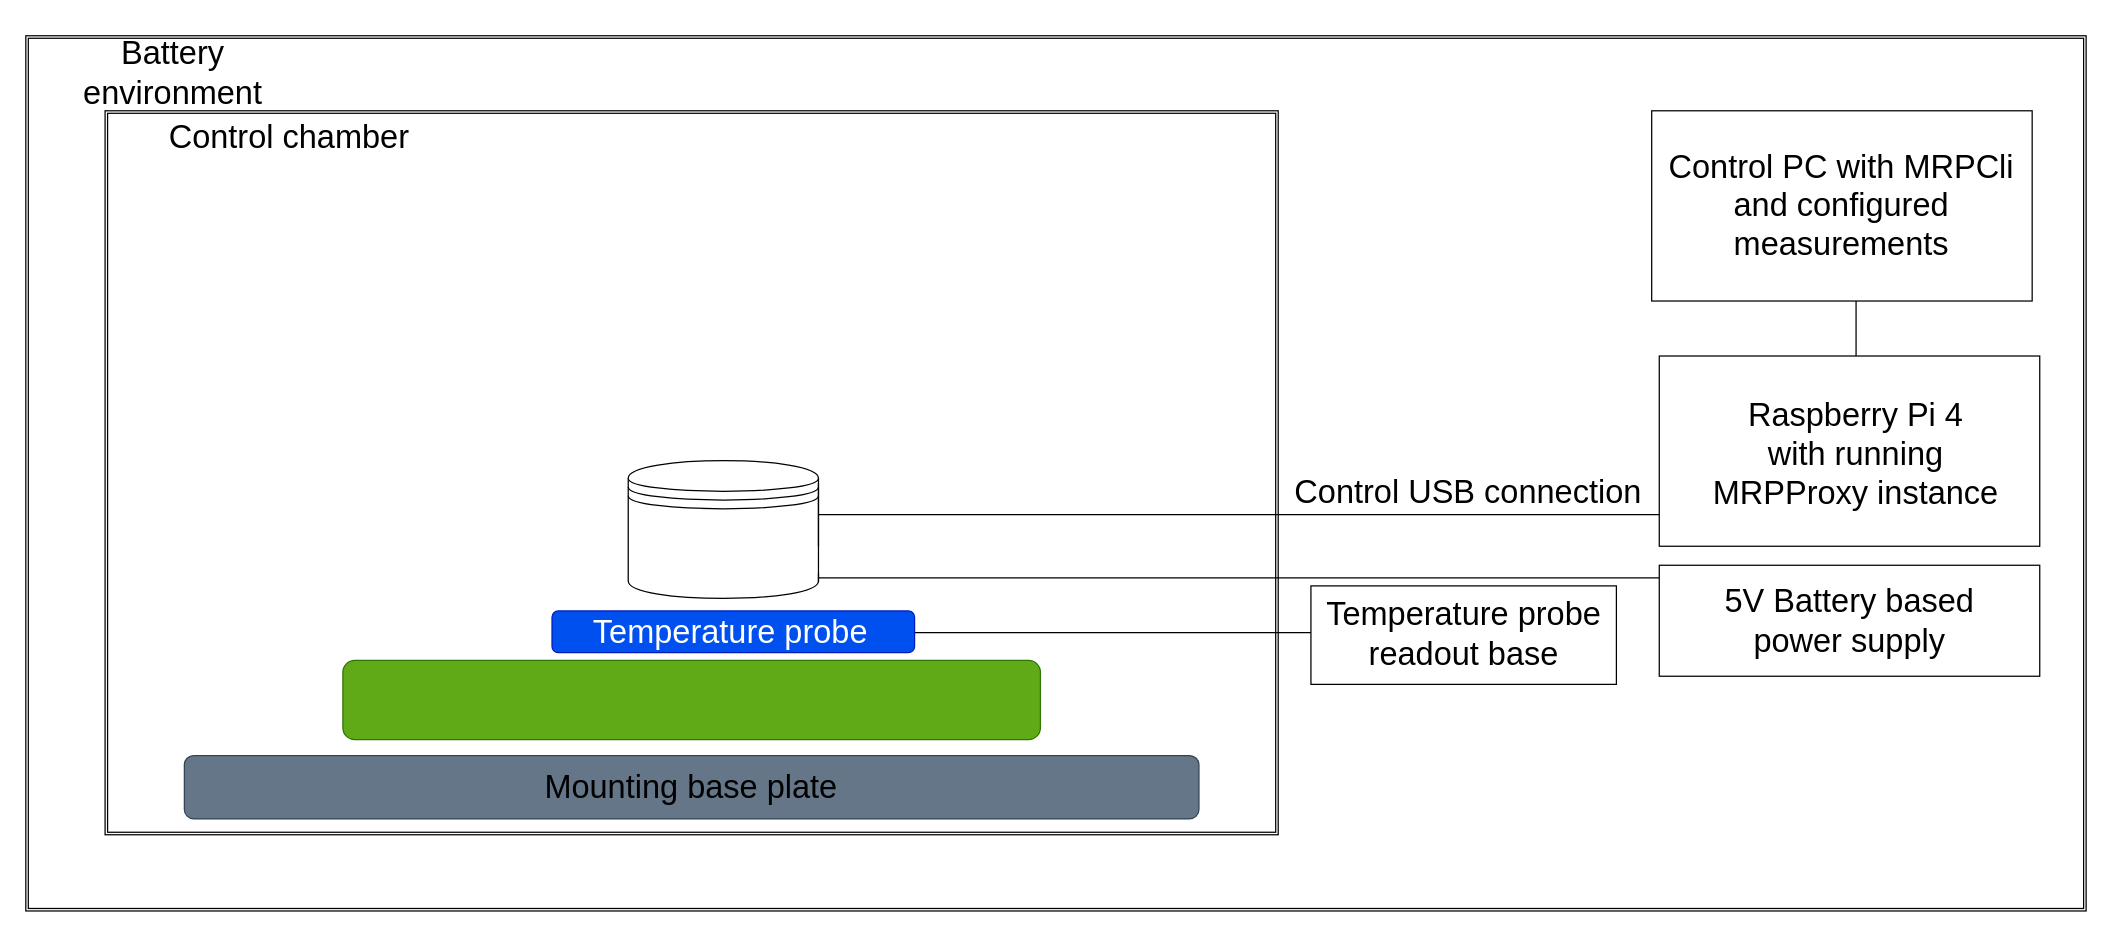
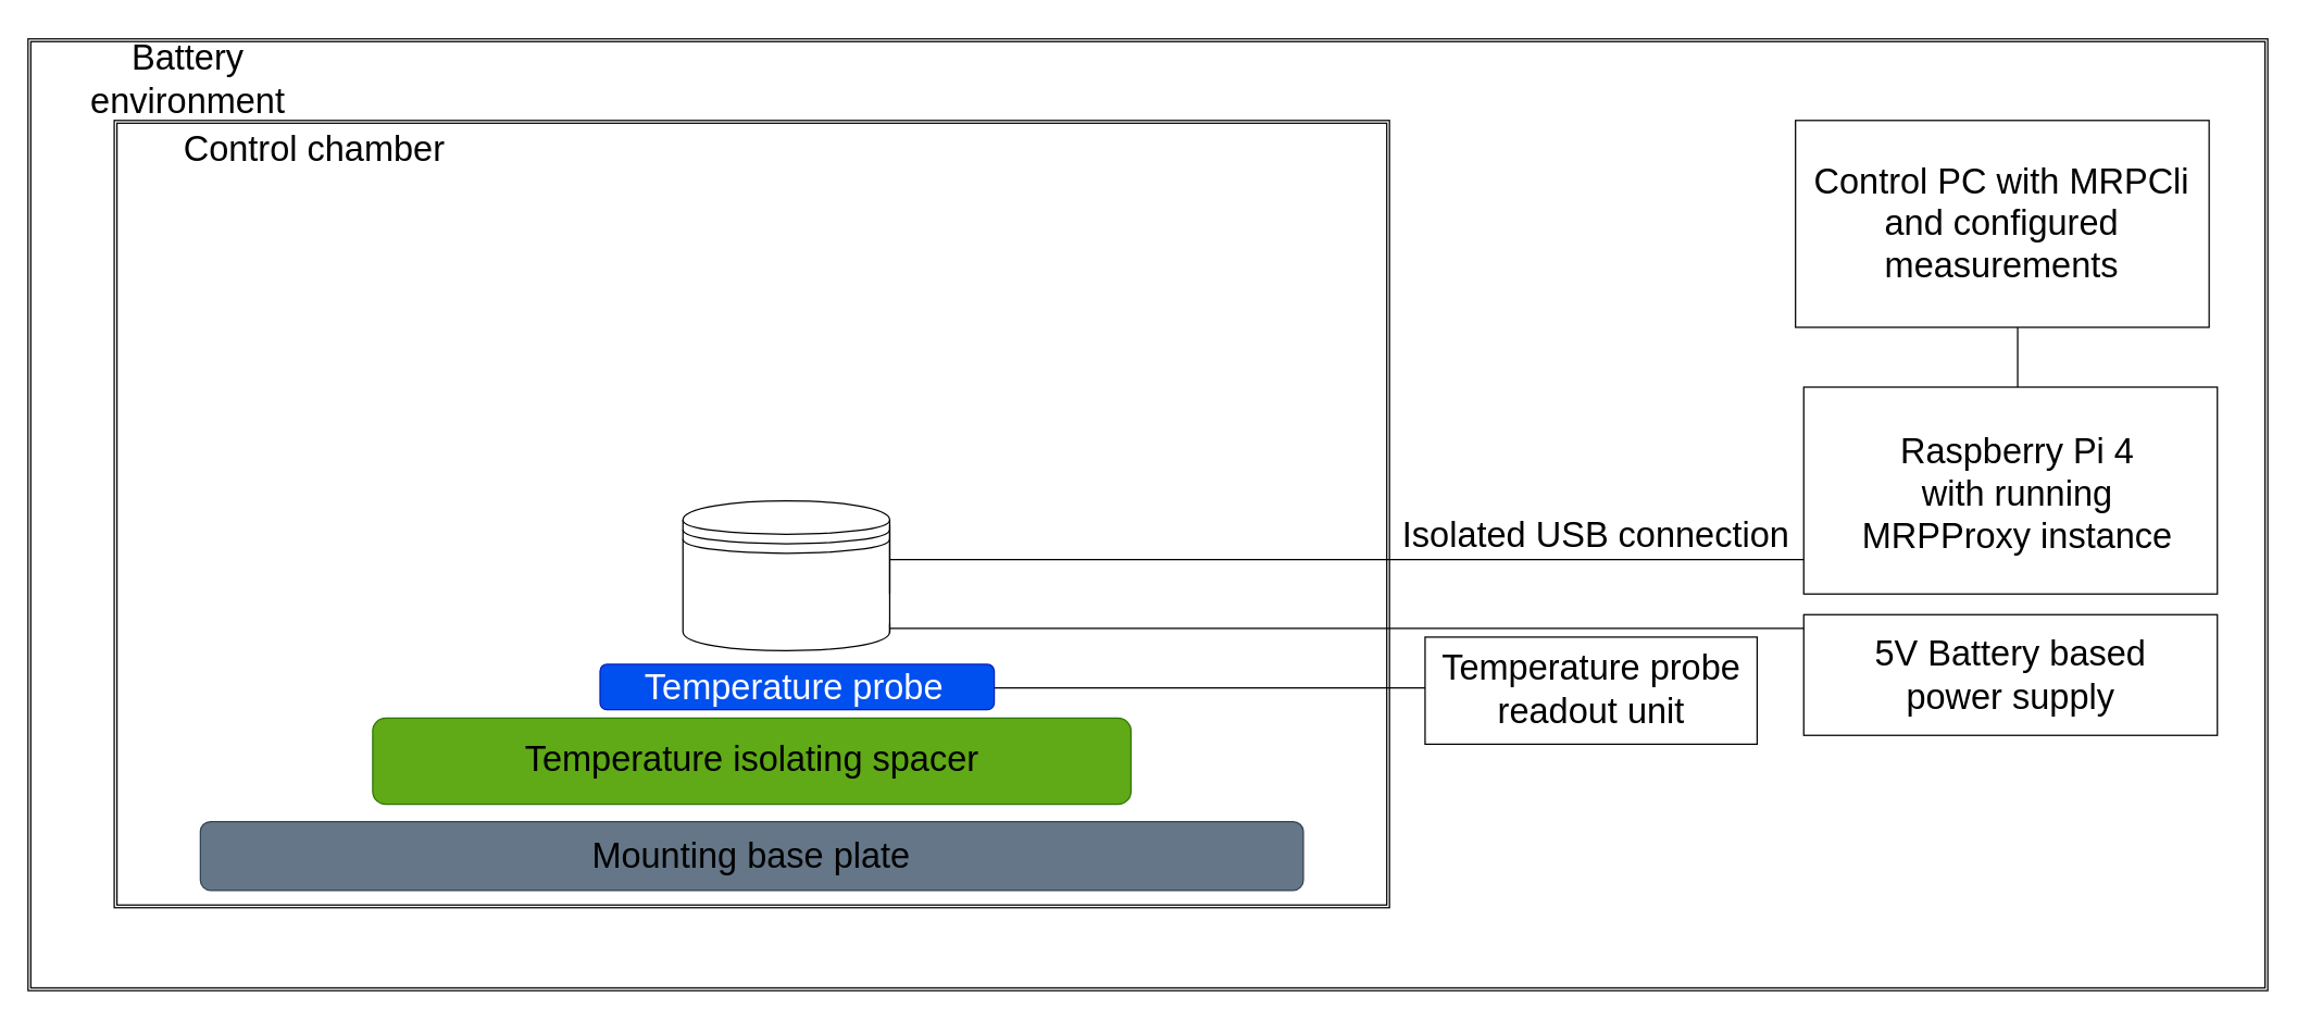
- <mxCell id="10" value="Control USB connection" style="text;html=1;strokeColor=none;fillColor=none;align=center;verticalAlign=middle;whiteSpace=wrap;rounded=0;fontSize=26;spacing=2;" parent="1" vertex="1"><mxGeometry x="1028" y="355" width="292.24" height="76.08" as="geometry" /></mxCell>
+ <mxCell id="10" value="Isolated USB connection" style="text;html=1;strokeColor=none;fillColor=none;align=center;verticalAlign=middle;whiteSpace=wrap;rounded=0;fontSize=26;spacing=2;" parent="1" vertex="1"><mxGeometry x="1028" y="355" width="292.24" height="76.08" as="geometry" /></mxCell>
- <mxCell id="31" value="Temperature probe readout base" style="text;html=1;strokeColor=none;fillColor=none;align=center;verticalAlign=middle;whiteSpace=wrap;rounded=0;fontSize=26;spacing=2;" parent="29" vertex="1"><mxGeometry x="1.926" y="5.623" width="240.854" height="67.511" as="geometry" /></mxCell>
+ <mxCell id="31" value="Temperature probe readout unit" style="text;html=1;strokeColor=none;fillColor=none;align=center;verticalAlign=middle;whiteSpace=wrap;rounded=0;fontSize=26;spacing=2;" parent="29" vertex="1"><mxGeometry x="1.926" y="5.623" width="240.854" height="67.511" as="geometry" /></mxCell>
+ <mxCell id="25" value="Temperature isolating spacer" style="text;html=1;strokeColor=none;fillColor=none;align=center;verticalAlign=middle;whiteSpace=wrap;rounded=0;fontSize=26;spacing=2;" parent="23" vertex="1"><mxGeometry x="4.26" y="10.43" width="550" height="40" as="geometry" /></mxCell>
